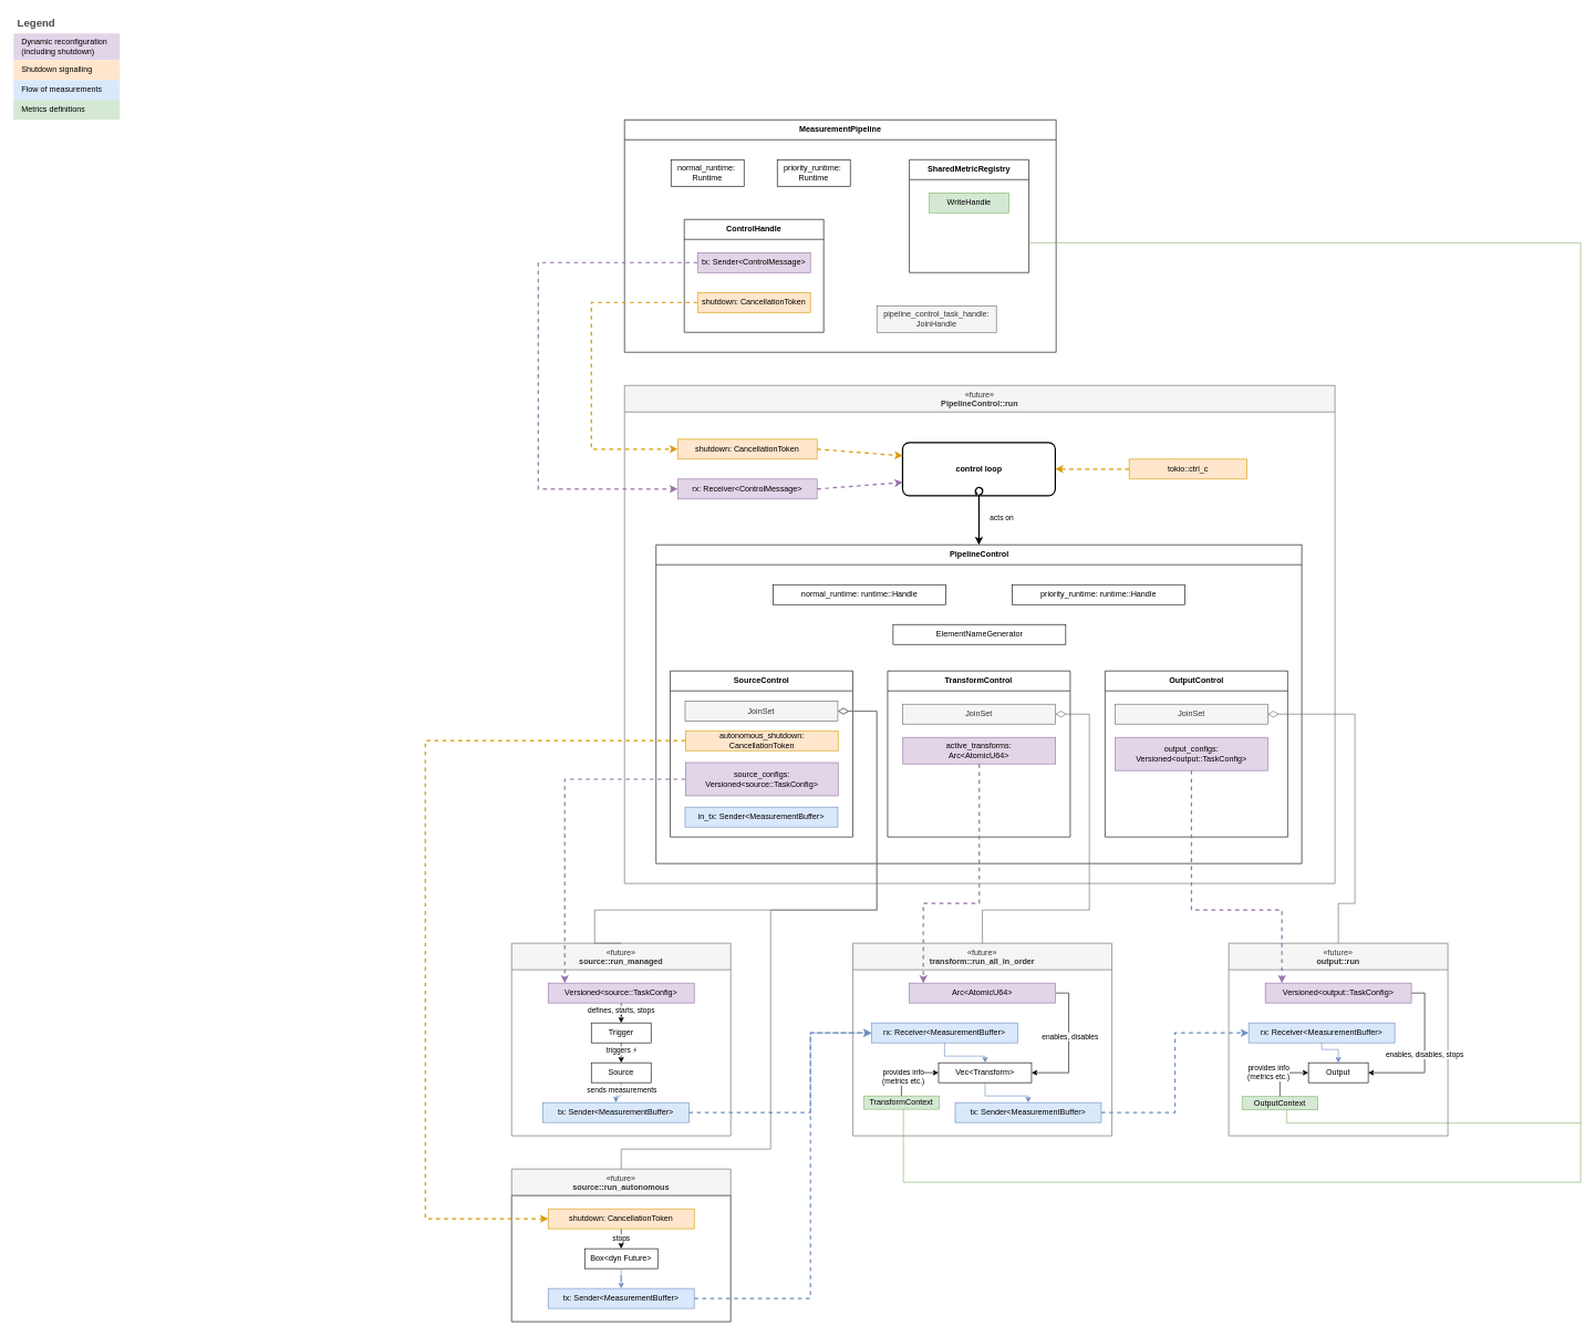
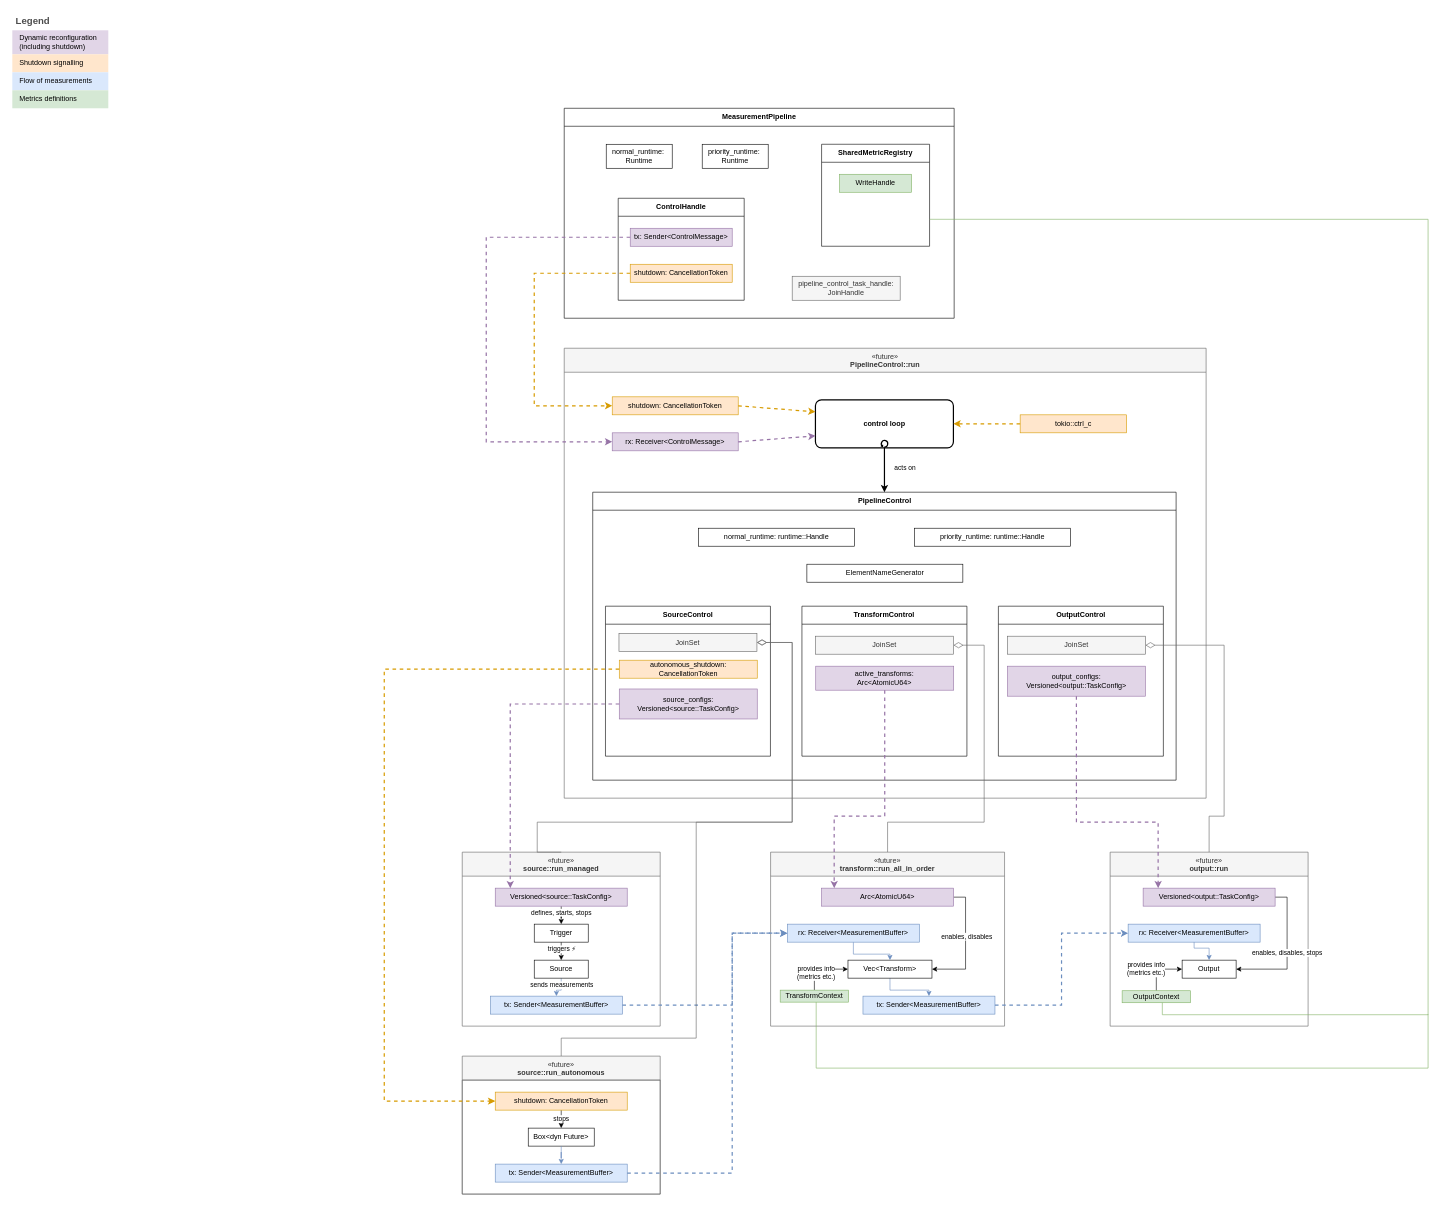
- <mxCell id="25" value="in_tx: Sender&amp;lt;MeasurementBuffer&amp;gt;" style="html=1;align=center;verticalAlign=middle;rotatable=0;whiteSpace=wrap;fillColor=#dae8fc;strokeColor=#6c8ebf;" parent="21" vertex="1"><mxGeometry x="22.5" y="175" width="230" height="30" as="geometry" /></mxCell>
